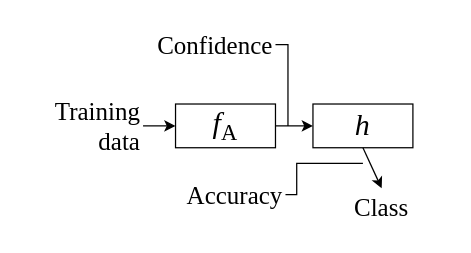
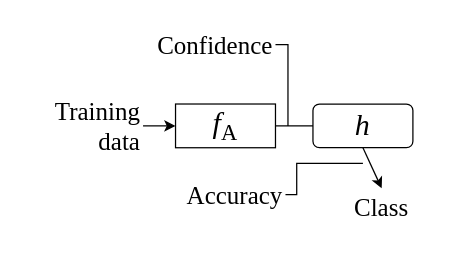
- <mxCell id="6" value="" style="endArrow=classic;html=1;rounded=0;exitX=1;exitY=0.5;exitDx=0;exitDy=0;entryX=0;entryY=0.5;entryDx=0;entryDy=0;" parent="1" source="3" target="4" edge="1"><mxGeometry width="50" height="50" relative="1" as="geometry"><mxPoint x="104" y="110" as="sourcePoint" /><mxPoint x="150" y="110" as="targetPoint" /></mxGeometry></mxCell>
+ <mxCell id="6" value="" style="endArrow=none;html=1;rounded=0;exitX=1;exitY=0.5;exitDx=0;exitDy=0;entryX=0;entryY=0.5;entryDx=0;entryDy=0;" parent="1" source="3" target="4" edge="1"><mxGeometry width="50" height="50" relative="1" as="geometry"><mxPoint x="104" y="110" as="sourcePoint" /><mxPoint x="150" y="110" as="targetPoint" /></mxGeometry></mxCell>
- <mxCell id="4" value="h" style="rounded=0;whiteSpace=wrap;html=1;fillColor=none;fontSize=24;fontFamily=Computer modern;fontStyle=2" parent="1" vertex="1"><mxGeometry x="250" y="82.5" width="80" height="35" as="geometry" /></mxCell>
+ <mxCell id="4" value="h" style="whiteSpace=wrap;html=1;fillColor=none;fontSize=24;fontFamily=Computer modern;fontStyle=2;rounded=1;" parent="1" vertex="1"><mxGeometry x="250" y="82.5" width="80" height="35" as="geometry" /></mxCell>
